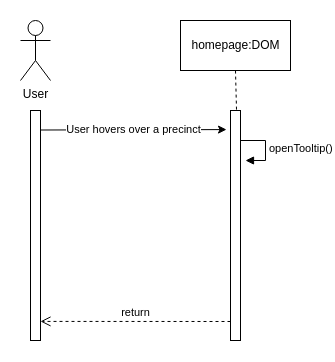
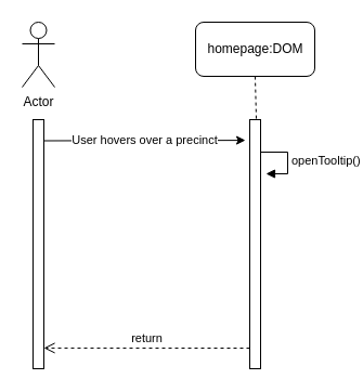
- <mxCell id="3" value="homepage:DOM" style="html=1;" vertex="1" parent="1"><mxGeometry x="180" y="20" width="110" height="50" as="geometry" /></mxCell>
+ <mxCell id="3" value="homepage:DOM" style="html=1;rounded=1;" vertex="1" parent="1"><mxGeometry x="180" y="20" width="110" height="50" as="geometry" /></mxCell>
- <mxCell id="6" value="User" style="shape=umlActor;verticalLabelPosition=bottom;labelBackgroundColor=#ffffff;verticalAlign=top;html=1;outlineConnect=0;" vertex="1" parent="1"><mxGeometry x="20" y="20" width="30" height="60" as="geometry" /></mxCell>
+ <mxCell id="6" value="Actor" style="shape=umlActor;verticalLabelPosition=bottom;labelBackgroundColor=#ffffff;verticalAlign=top;html=1;outlineConnect=0;" vertex="1" parent="1"><mxGeometry x="20" y="20" width="30" height="60" as="geometry" /></mxCell>
